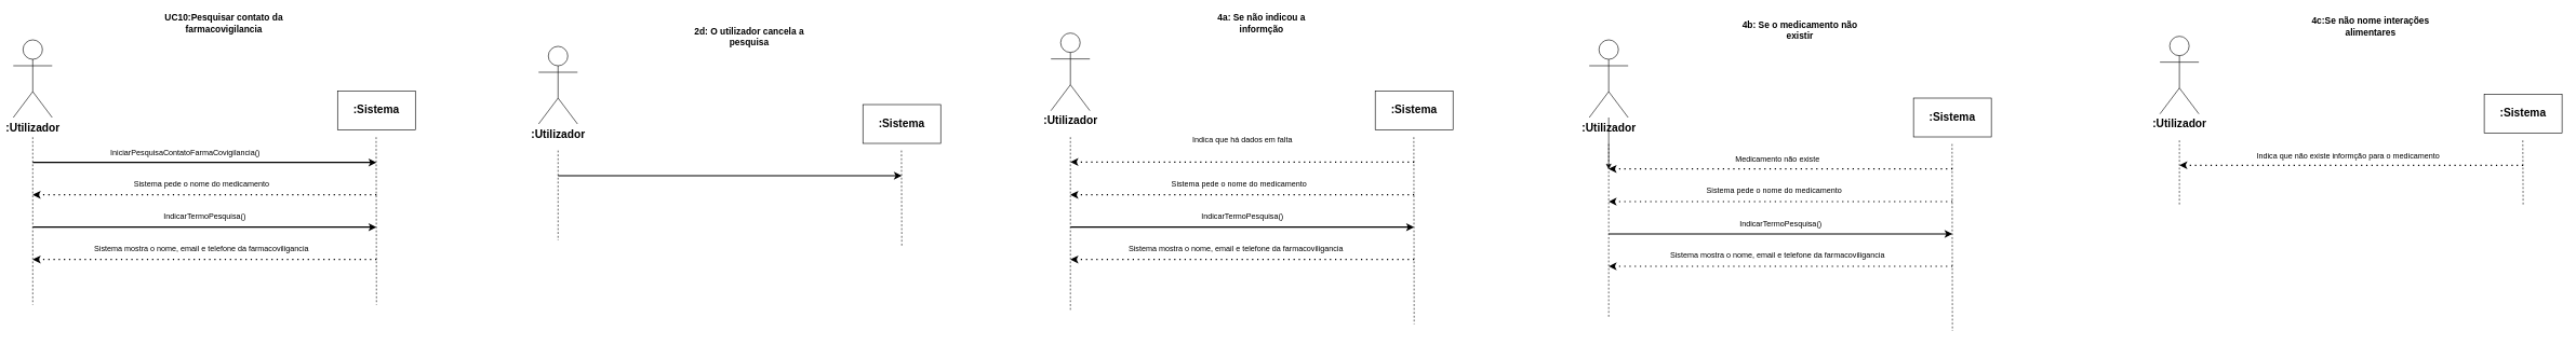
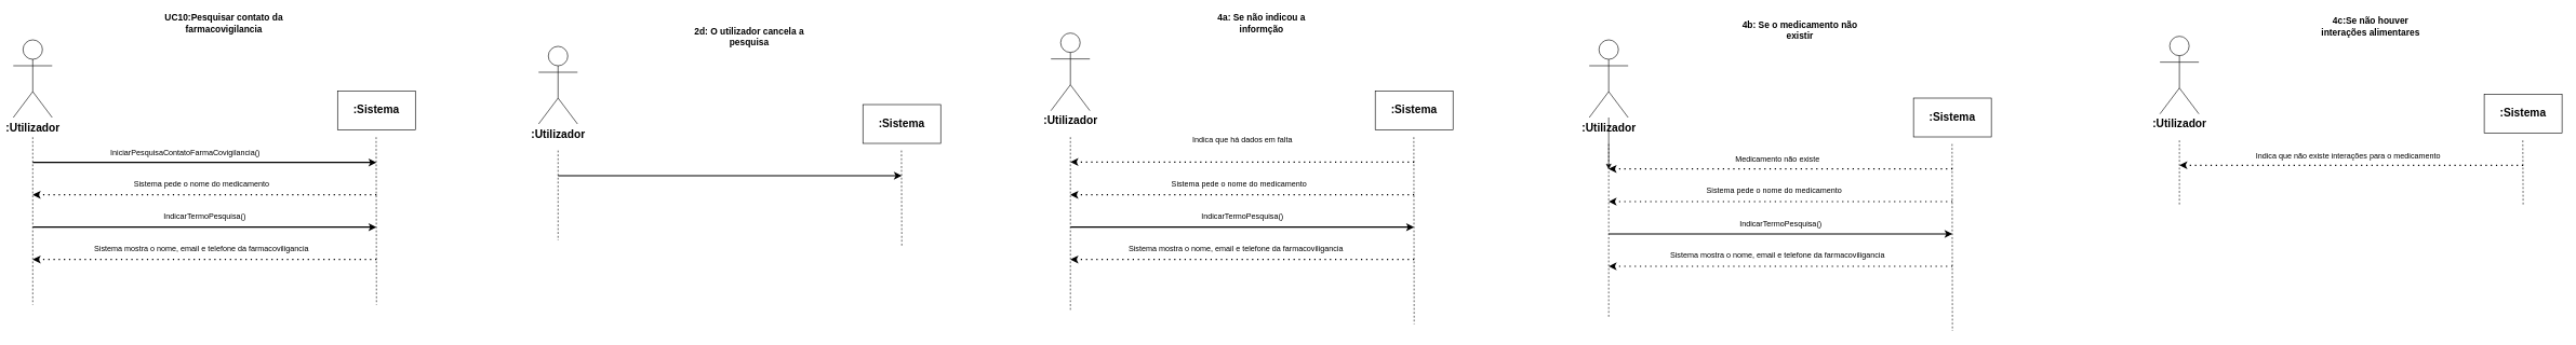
- <mxCell id="44" value="4c:Se não nome interações alimentares" style="text;html=1;strokeColor=none;fillColor=none;align=center;verticalAlign=middle;whiteSpace=wrap;rounded=0;fontStyle=1;fontSize=14;" parent="1" vertex="1"><mxGeometry x="3560" y="25.41" width="190" height="30" as="geometry" /></mxCell>
+ <mxCell id="44" value="4c:Se não houver interações alimentares" style="text;html=1;strokeColor=none;fillColor=none;align=center;verticalAlign=middle;whiteSpace=wrap;rounded=0;fontStyle=1;fontSize=14;" parent="1" vertex="1"><mxGeometry x="3560" y="25.41" width="190" height="30" as="geometry" /></mxCell>
- <mxCell id="49" value="Indica que não existe informção para o medicamento" style="text;html=1;align=center;verticalAlign=middle;resizable=0;points=[];autosize=1;strokeColor=none;fillColor=none;" parent="1" vertex="1"><mxGeometry x="3465" y="224.82" width="310" height="30" as="geometry" /></mxCell>
+ <mxCell id="49" value="Indica que não existe interações para o medicamento" style="text;html=1;align=center;verticalAlign=middle;resizable=0;points=[];autosize=1;strokeColor=none;fillColor=none;" parent="1" vertex="1"><mxGeometry x="3465" y="224.82" width="310" height="30" as="geometry" /></mxCell>
